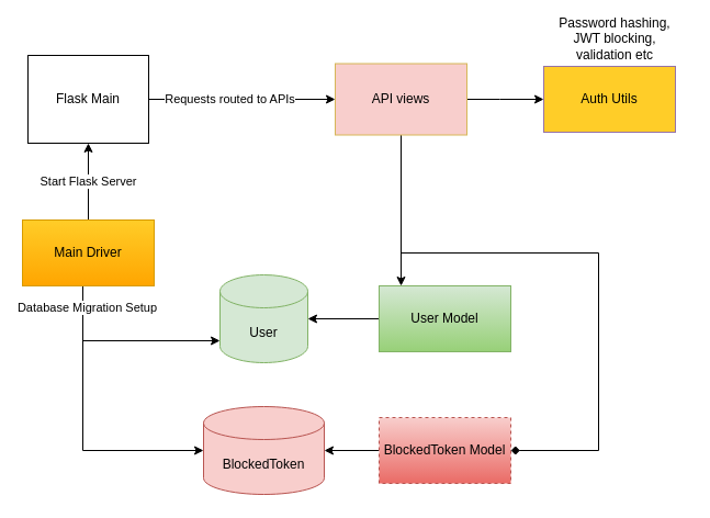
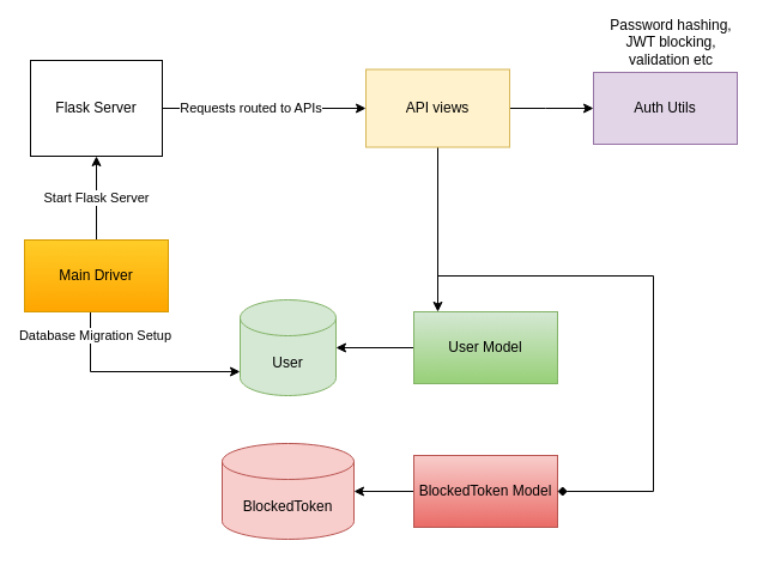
- <mxCell id="6" value="Flask Main" style="rounded=0;whiteSpace=wrap;html=1;" vertex="1" parent="1"><mxGeometry x="25" y="50" width="110" height="80" as="geometry" /></mxCell>
+ <mxCell id="6" value="Flask Server" style="rounded=0;whiteSpace=wrap;html=1;" vertex="1" parent="1"><mxGeometry x="25" y="50" width="110" height="80" as="geometry" /></mxCell>
- <mxCell id="14" value="API views" style="rounded=0;whiteSpace=wrap;html=1;fillColor=#f8cecc;strokeColor=#d6b656;" vertex="1" parent="1"><mxGeometry x="305" y="57.5" width="120" height="65" as="geometry" /></mxCell>
+ <mxCell id="14" value="API views" style="rounded=0;whiteSpace=wrap;html=1;fillColor=#fff2cc;strokeColor=#d6b656;" vertex="1" parent="1"><mxGeometry x="305" y="57.5" width="120" height="65" as="geometry" /></mxCell>
- <mxCell id="15" value="Auth Utils" style="rounded=0;whiteSpace=wrap;html=1;fillColor=#ffcd28;strokeColor=#9673a6;" vertex="1" parent="1"><mxGeometry x="495" y="60" width="120" height="60" as="geometry" /></mxCell>
+ <mxCell id="15" value="Auth Utils" style="rounded=0;whiteSpace=wrap;html=1;fillColor=#e1d5e7;strokeColor=#9673a6;" vertex="1" parent="1"><mxGeometry x="495" y="60" width="120" height="60" as="geometry" /></mxCell>
- <mxCell id="16" style="edgeStyle=orthogonalEdgeStyle;rounded=0;orthogonalLoop=1;jettySize=auto;html=1;" edge="1" parent="1" source="20" target="3"><mxGeometry relative="1" as="geometry"><Array as="points"><mxPoint x="75" y="410" /></Array></mxGeometry></mxCell>
- <mxCell id="10" value="BlockedToken Model" style="rounded=0;whiteSpace=wrap;html=1;fillColor=#f8cecc;gradientColor=#ea6b66;strokeColor=#b85450;dashed=1;" vertex="1" parent="1"><mxGeometry x="345" y="380" width="120" height="60" as="geometry" /></mxCell>
+ <mxCell id="10" value="BlockedToken Model" style="rounded=0;whiteSpace=wrap;html=1;fillColor=#f8cecc;gradientColor=#ea6b66;strokeColor=#b85450;" vertex="1" parent="1"><mxGeometry x="345" y="380" width="120" height="60" as="geometry" /></mxCell>
